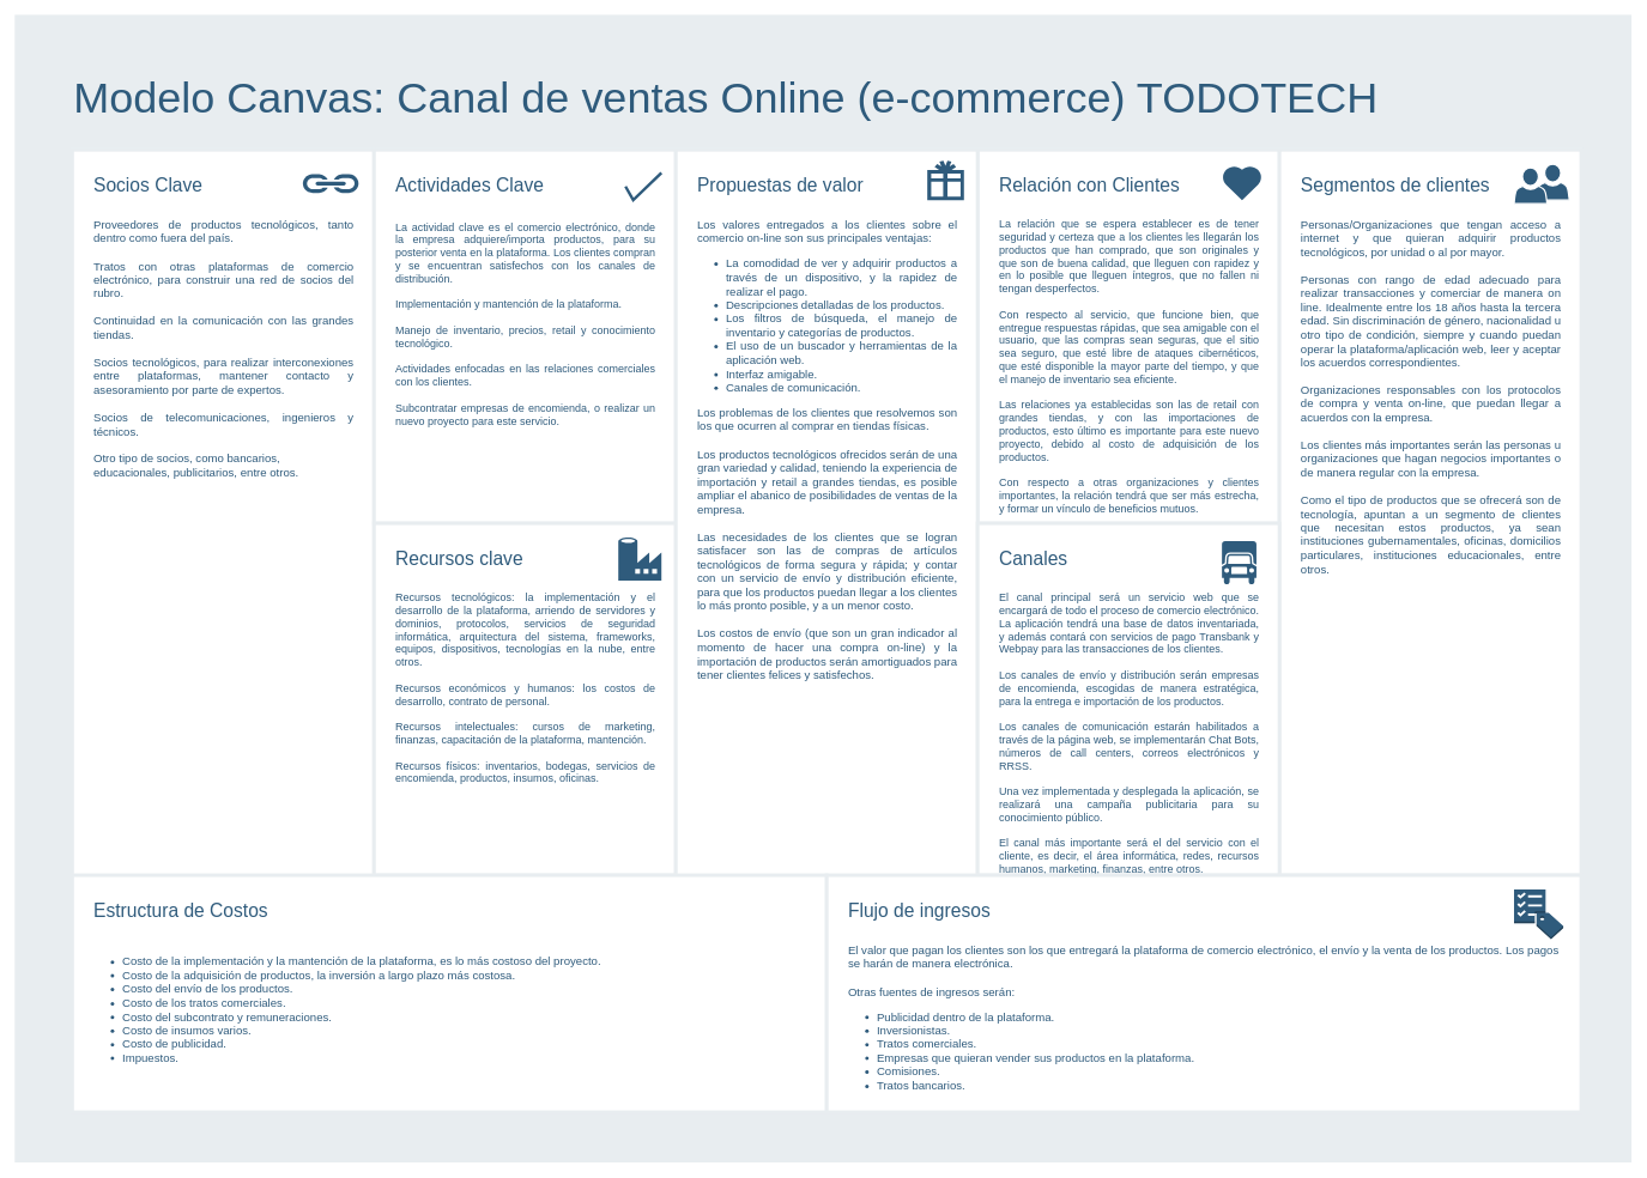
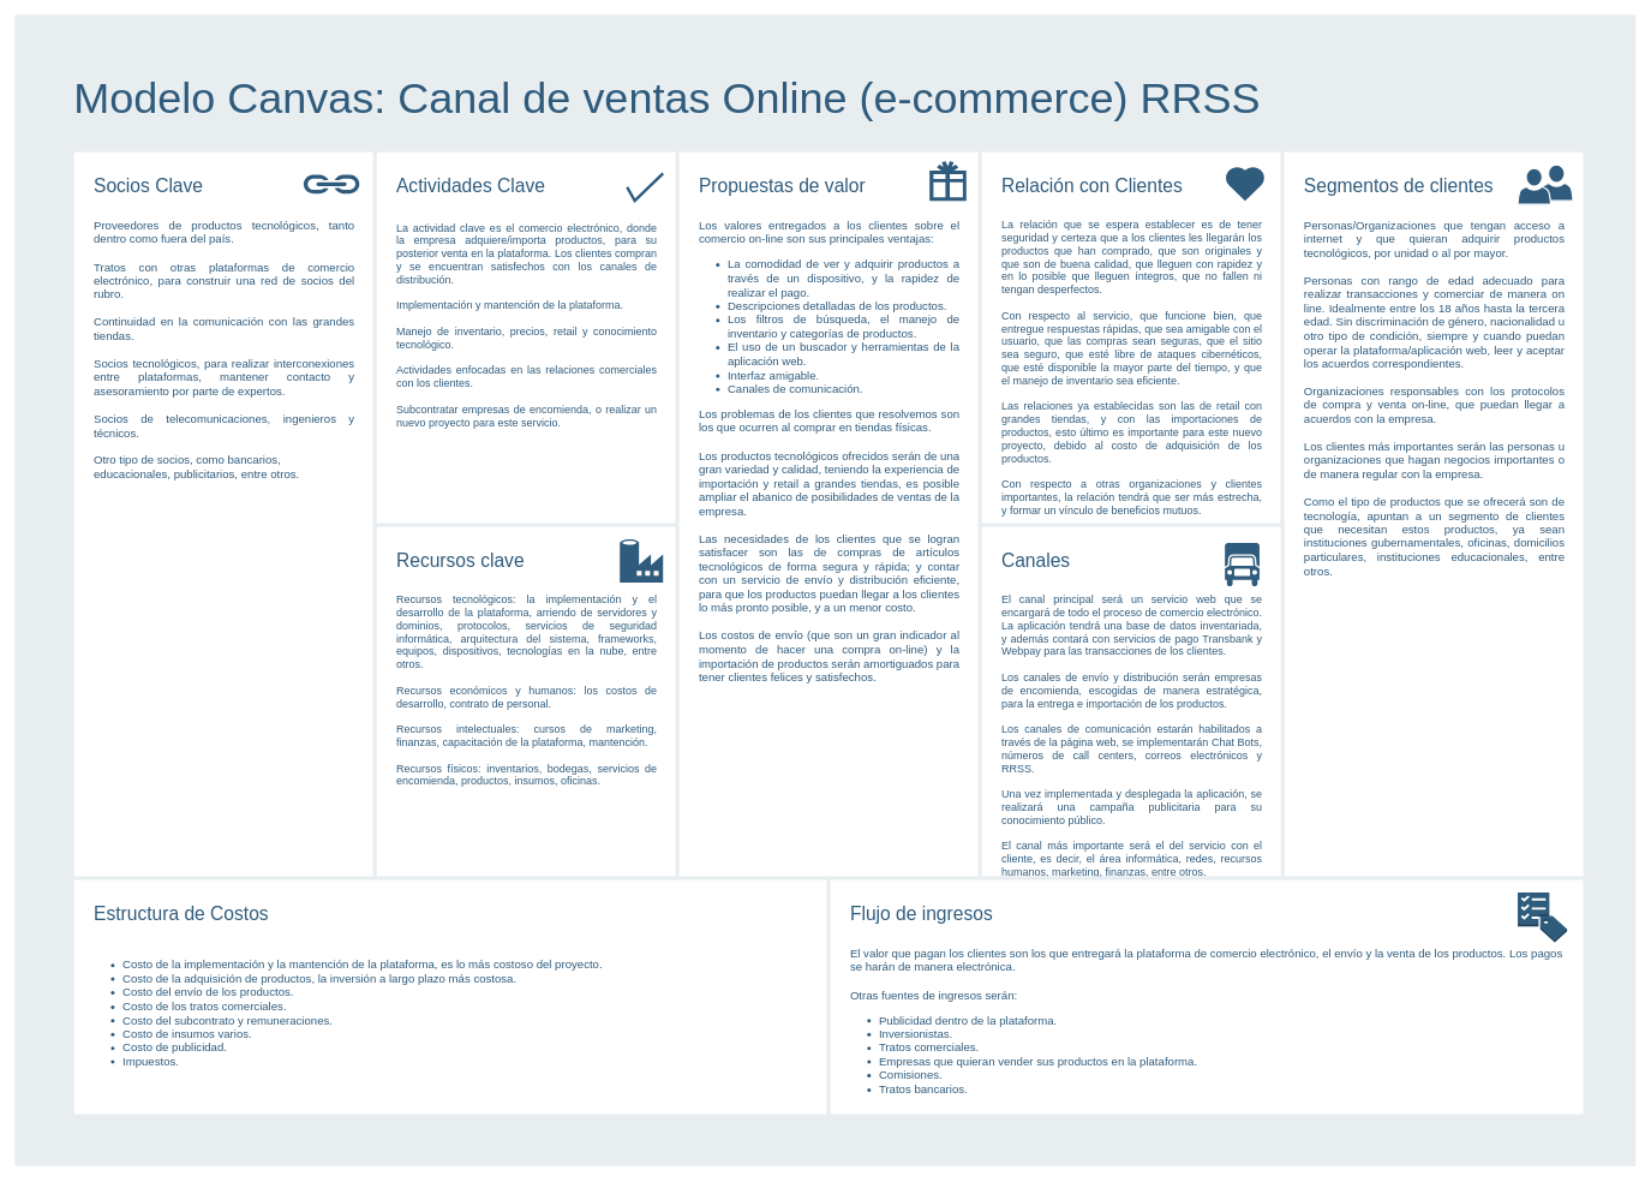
- <mxCell id="12" value="Modelo Canvas: Canal de ventas Online (e-commerce) TODOTECH" style="text;html=1;resizable=0;points=[];autosize=1;align=left;verticalAlign=top;spacingTop=-4;fontSize=60;fontColor=#2F5B7C;" parent="1" vertex="1"><mxGeometry x="100" y="98" width="1830" height="70" as="geometry" /></mxCell>
+ <mxCell id="12" value="Modelo Canvas: Canal de ventas Online (e-commerce) RRSS" style="text;html=1;resizable=0;points=[];autosize=1;align=left;verticalAlign=top;spacingTop=-4;fontSize=60;fontColor=#2F5B7C;" parent="1" vertex="1"><mxGeometry x="100" y="98" width="1830" height="70" as="geometry" /></mxCell>
